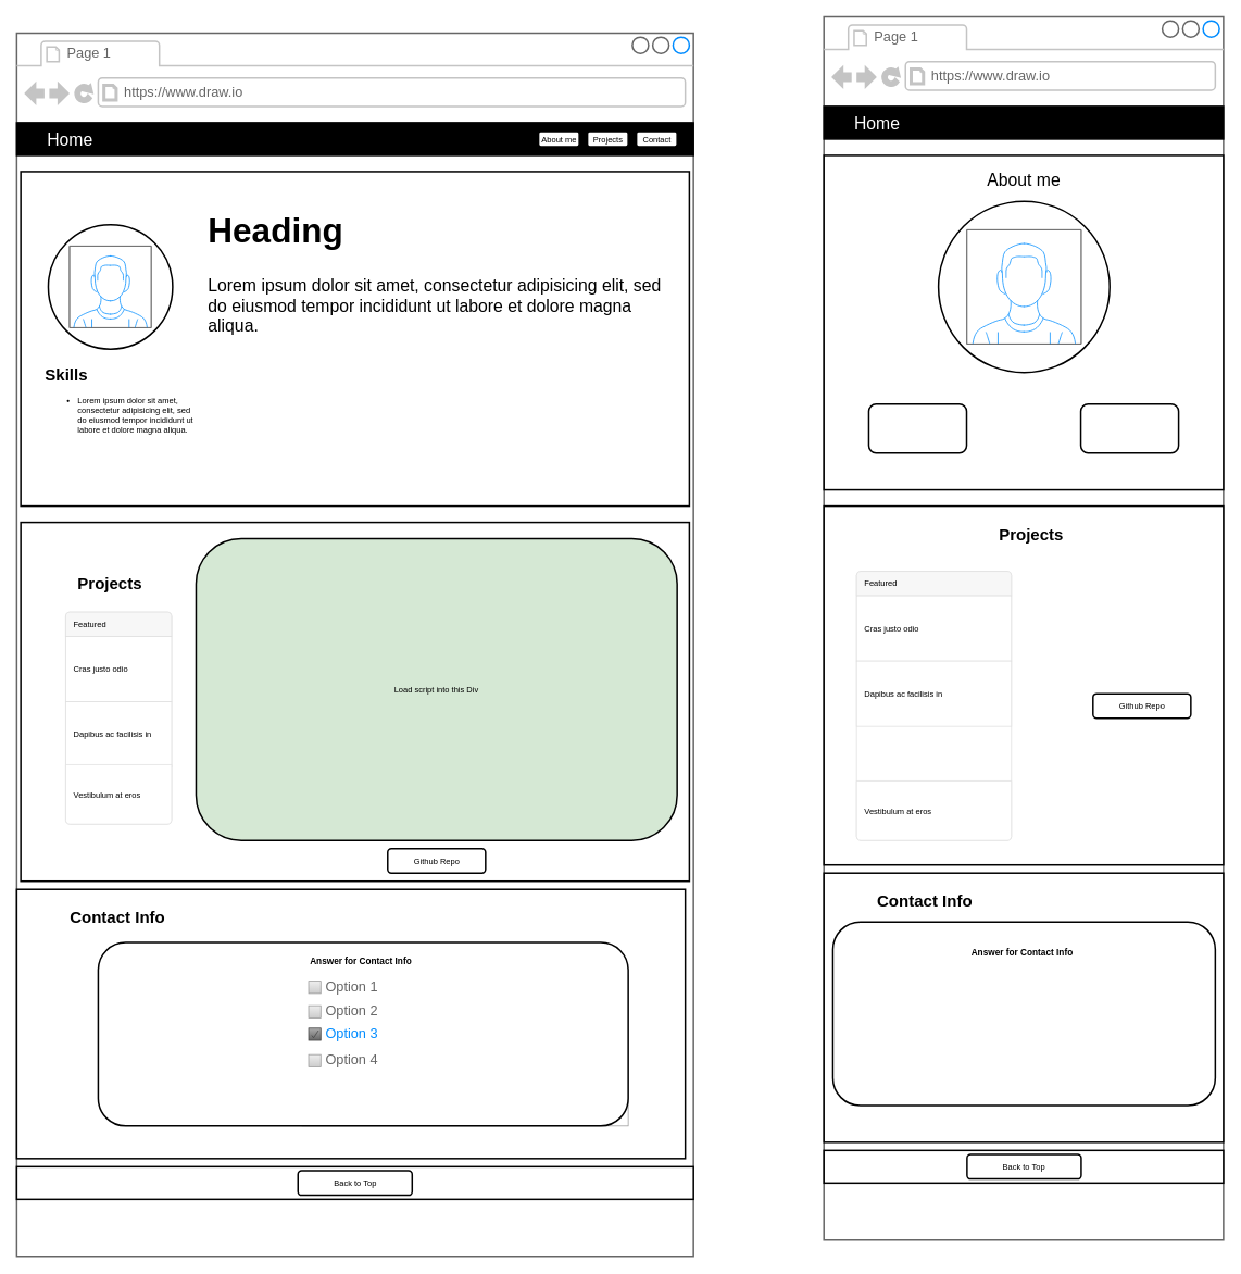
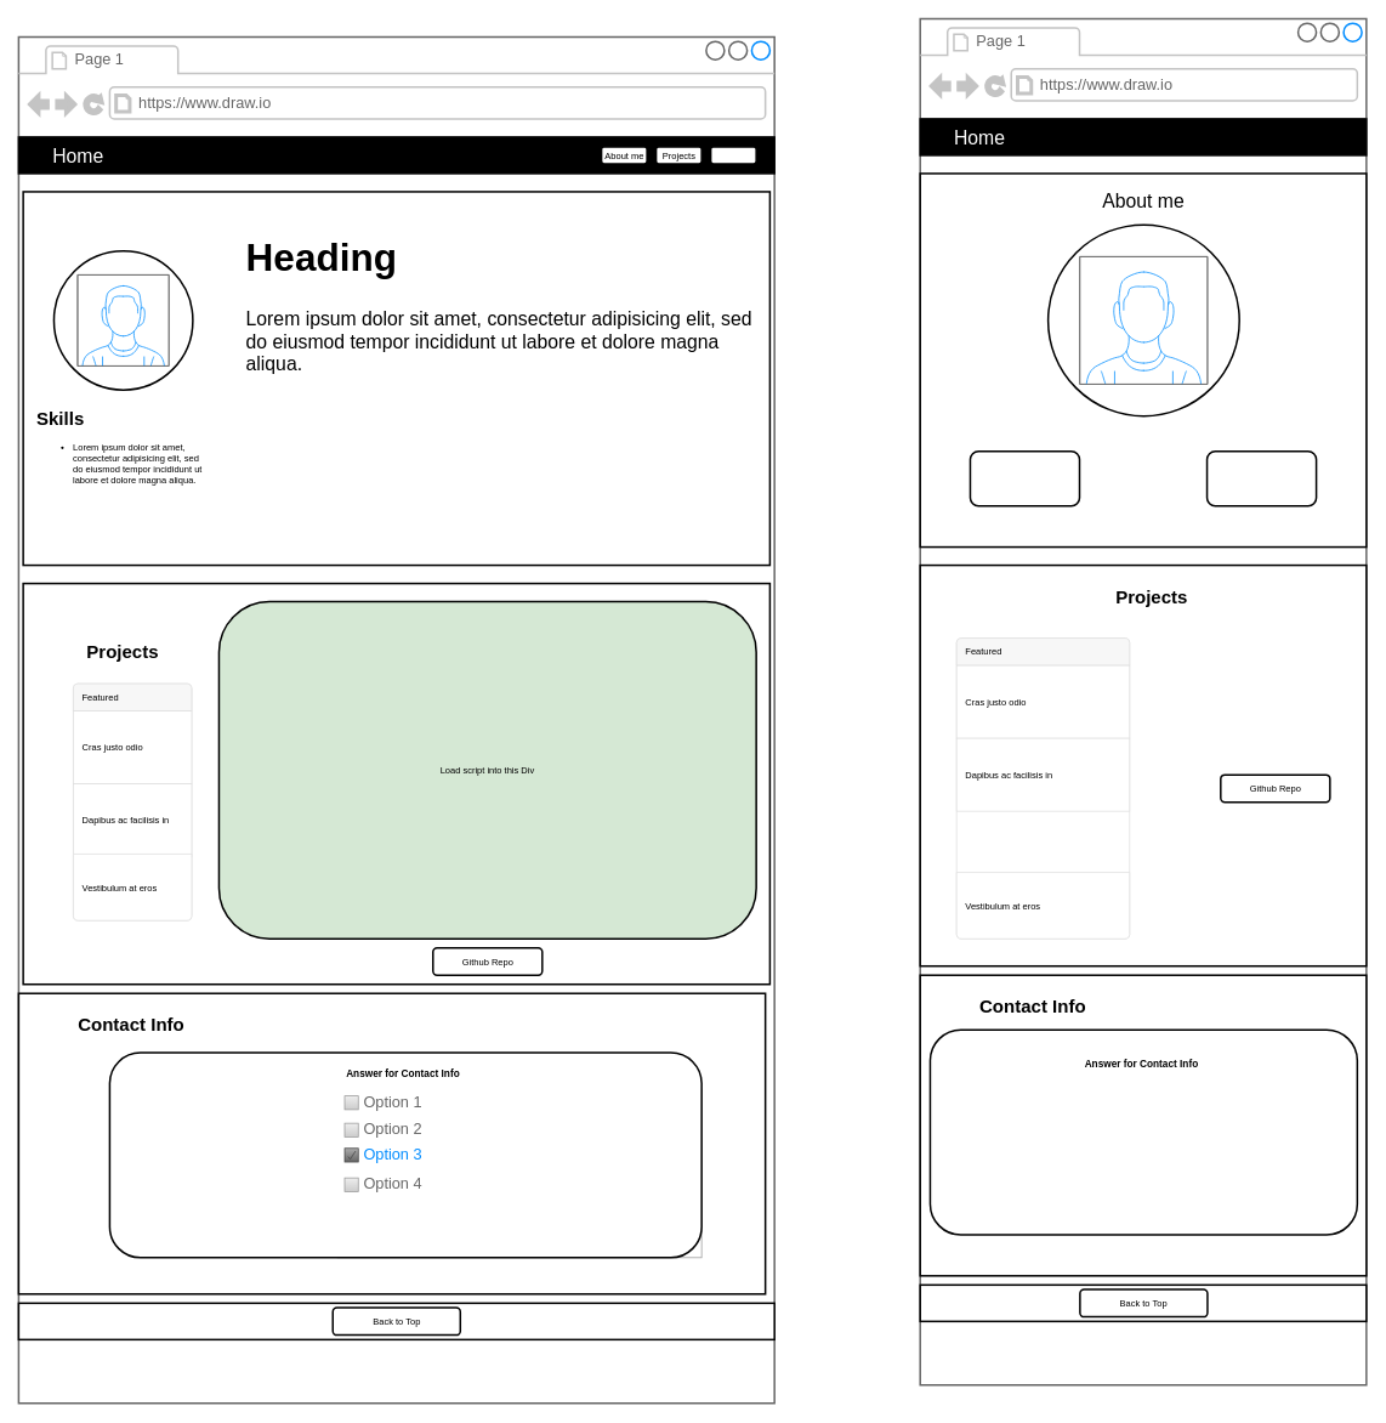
- <mxCell id="16" value="Contact" style="text;html=1;align=center;verticalAlign=middle;resizable=0;points=[];autosize=1;strokeColor=none;fillColor=none;fontSize=10;fontColor=#000000;" vertex="1" parent="2"><mxGeometry x="760" y="120" width="50" height="20" as="geometry" /></mxCell>
- <mxCell id="12" value="&lt;h1&gt;&lt;font color=&quot;#000000&quot;&gt;Heading&lt;/font&gt;&lt;/h1&gt;&lt;p&gt;&lt;font color=&quot;#000000&quot;&gt;Lorem ipsum dolor sit amet, consectetur adipisicing elit, sed do eiusmod tempor incididunt ut labore et dolore magna aliqua.&lt;/font&gt;&lt;/p&gt;" style="text;html=1;strokeColor=none;fillColor=none;spacing=5;spacingTop=-20;whiteSpace=wrap;overflow=hidden;rounded=0;fontSize=21;fontColor=#FFFFFF;" vertex="1" parent="2"><mxGeometry x="230" y="200" width="570" height="360" as="geometry" /></mxCell>
+ <mxCell id="12" value="&lt;h1&gt;&lt;font color=&quot;#000000&quot;&gt;Heading&lt;/font&gt;&lt;/h1&gt;&lt;p&gt;&lt;font color=&quot;#000000&quot;&gt;Lorem ipsum dolor sit amet, consectetur adipisicing elit, sed do eiusmod tempor incididunt ut labore et dolore magna aliqua.&lt;/font&gt;&lt;/p&gt;" style="text;html=1;strokeColor=none;fillColor=none;spacing=5;spacingTop=-20;whiteSpace=wrap;overflow=hidden;rounded=0;fontSize=21;fontColor=#FFFFFF;" vertex="1" parent="2"><mxGeometry x="245" y="200" width="570" height="360" as="geometry" /></mxCell>
- <mxCell id="18" value="&lt;h1&gt;Skills&lt;/h1&gt;&lt;p&gt;&lt;/p&gt;&lt;ul&gt;&lt;li&gt;&lt;span&gt;Lorem ipsum dolor sit amet, consectetur adipisicing elit, sed do eiusmod tempor incididunt ut labore et dolore magna aliqua.&lt;/span&gt;&lt;/li&gt;&lt;/ul&gt;&lt;p&gt;&lt;/p&gt;" style="text;html=1;strokeColor=none;fillColor=none;spacing=5;spacingTop=-20;whiteSpace=wrap;overflow=hidden;rounded=0;fontSize=10;fontColor=#000000;" vertex="1" parent="2"><mxGeometry x="30" y="405" width="190" height="120" as="geometry" /></mxCell>
+ <mxCell id="18" value="&lt;h1&gt;Skills&lt;/h1&gt;&lt;p&gt;&lt;/p&gt;&lt;ul&gt;&lt;li&gt;&lt;span&gt;Lorem ipsum dolor sit amet, consectetur adipisicing elit, sed do eiusmod tempor incididunt ut labore et dolore magna aliqua.&lt;/span&gt;&lt;/li&gt;&lt;/ul&gt;&lt;p&gt;&lt;/p&gt;" style="text;html=1;strokeColor=none;fillColor=none;spacing=5;spacingTop=-20;whiteSpace=wrap;overflow=hidden;rounded=0;fontSize=10;fontColor=#000000;" vertex="1" parent="2"><mxGeometry x="15" y="405" width="190" height="120" as="geometry" /></mxCell>
